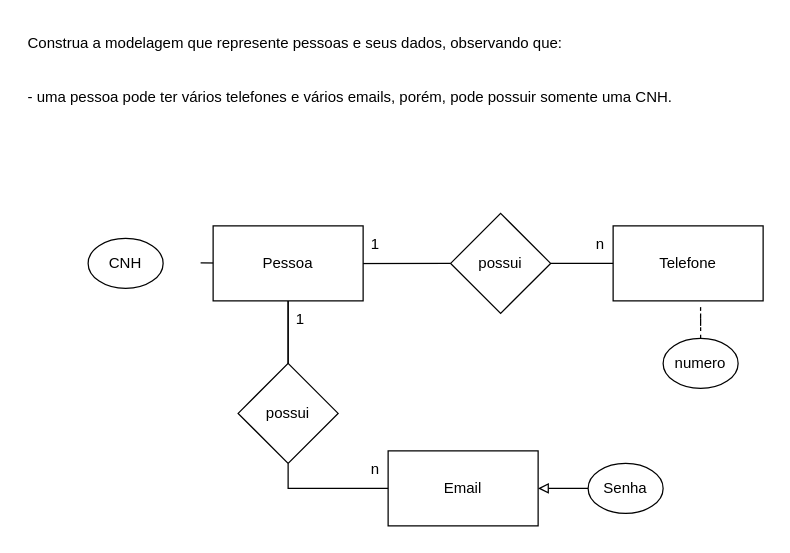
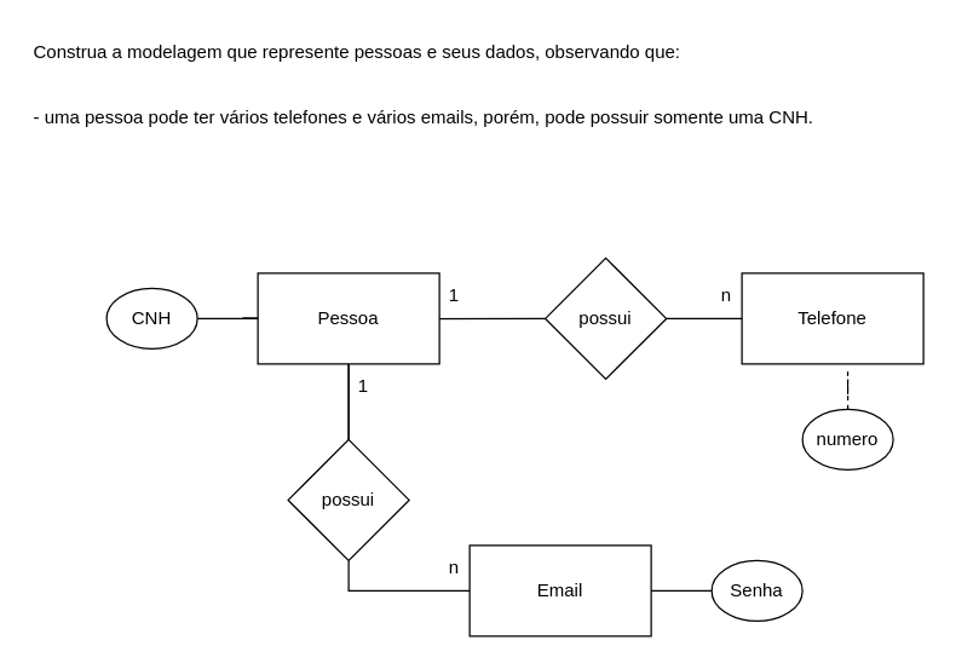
+ <mxCell id="6" style="edgeStyle=orthogonalEdgeStyle;rounded=0;orthogonalLoop=1;jettySize=auto;html=1;entryX=0;entryY=0.5;entryDx=0;entryDy=0;endArrow=none;endFill=0;" edge="1" parent="1" source="7" target="5"><mxGeometry relative="1" as="geometry" /></mxCell>
- <mxCell id="19" style="edgeStyle=orthogonalEdgeStyle;rounded=0;orthogonalLoop=1;jettySize=auto;html=1;entryX=1;entryY=0.5;entryDx=0;entryDy=0;endArrow=block;endFill=0;" edge="1" parent="1" source="20" target="9"><mxGeometry relative="1" as="geometry" /></mxCell>
+ <mxCell id="19" style="edgeStyle=orthogonalEdgeStyle;rounded=0;orthogonalLoop=1;jettySize=auto;html=1;entryX=1;entryY=0.5;entryDx=0;entryDy=0;endArrow=none;endFill=0;" edge="1" parent="1" source="20" target="9"><mxGeometry relative="1" as="geometry" /></mxCell>
